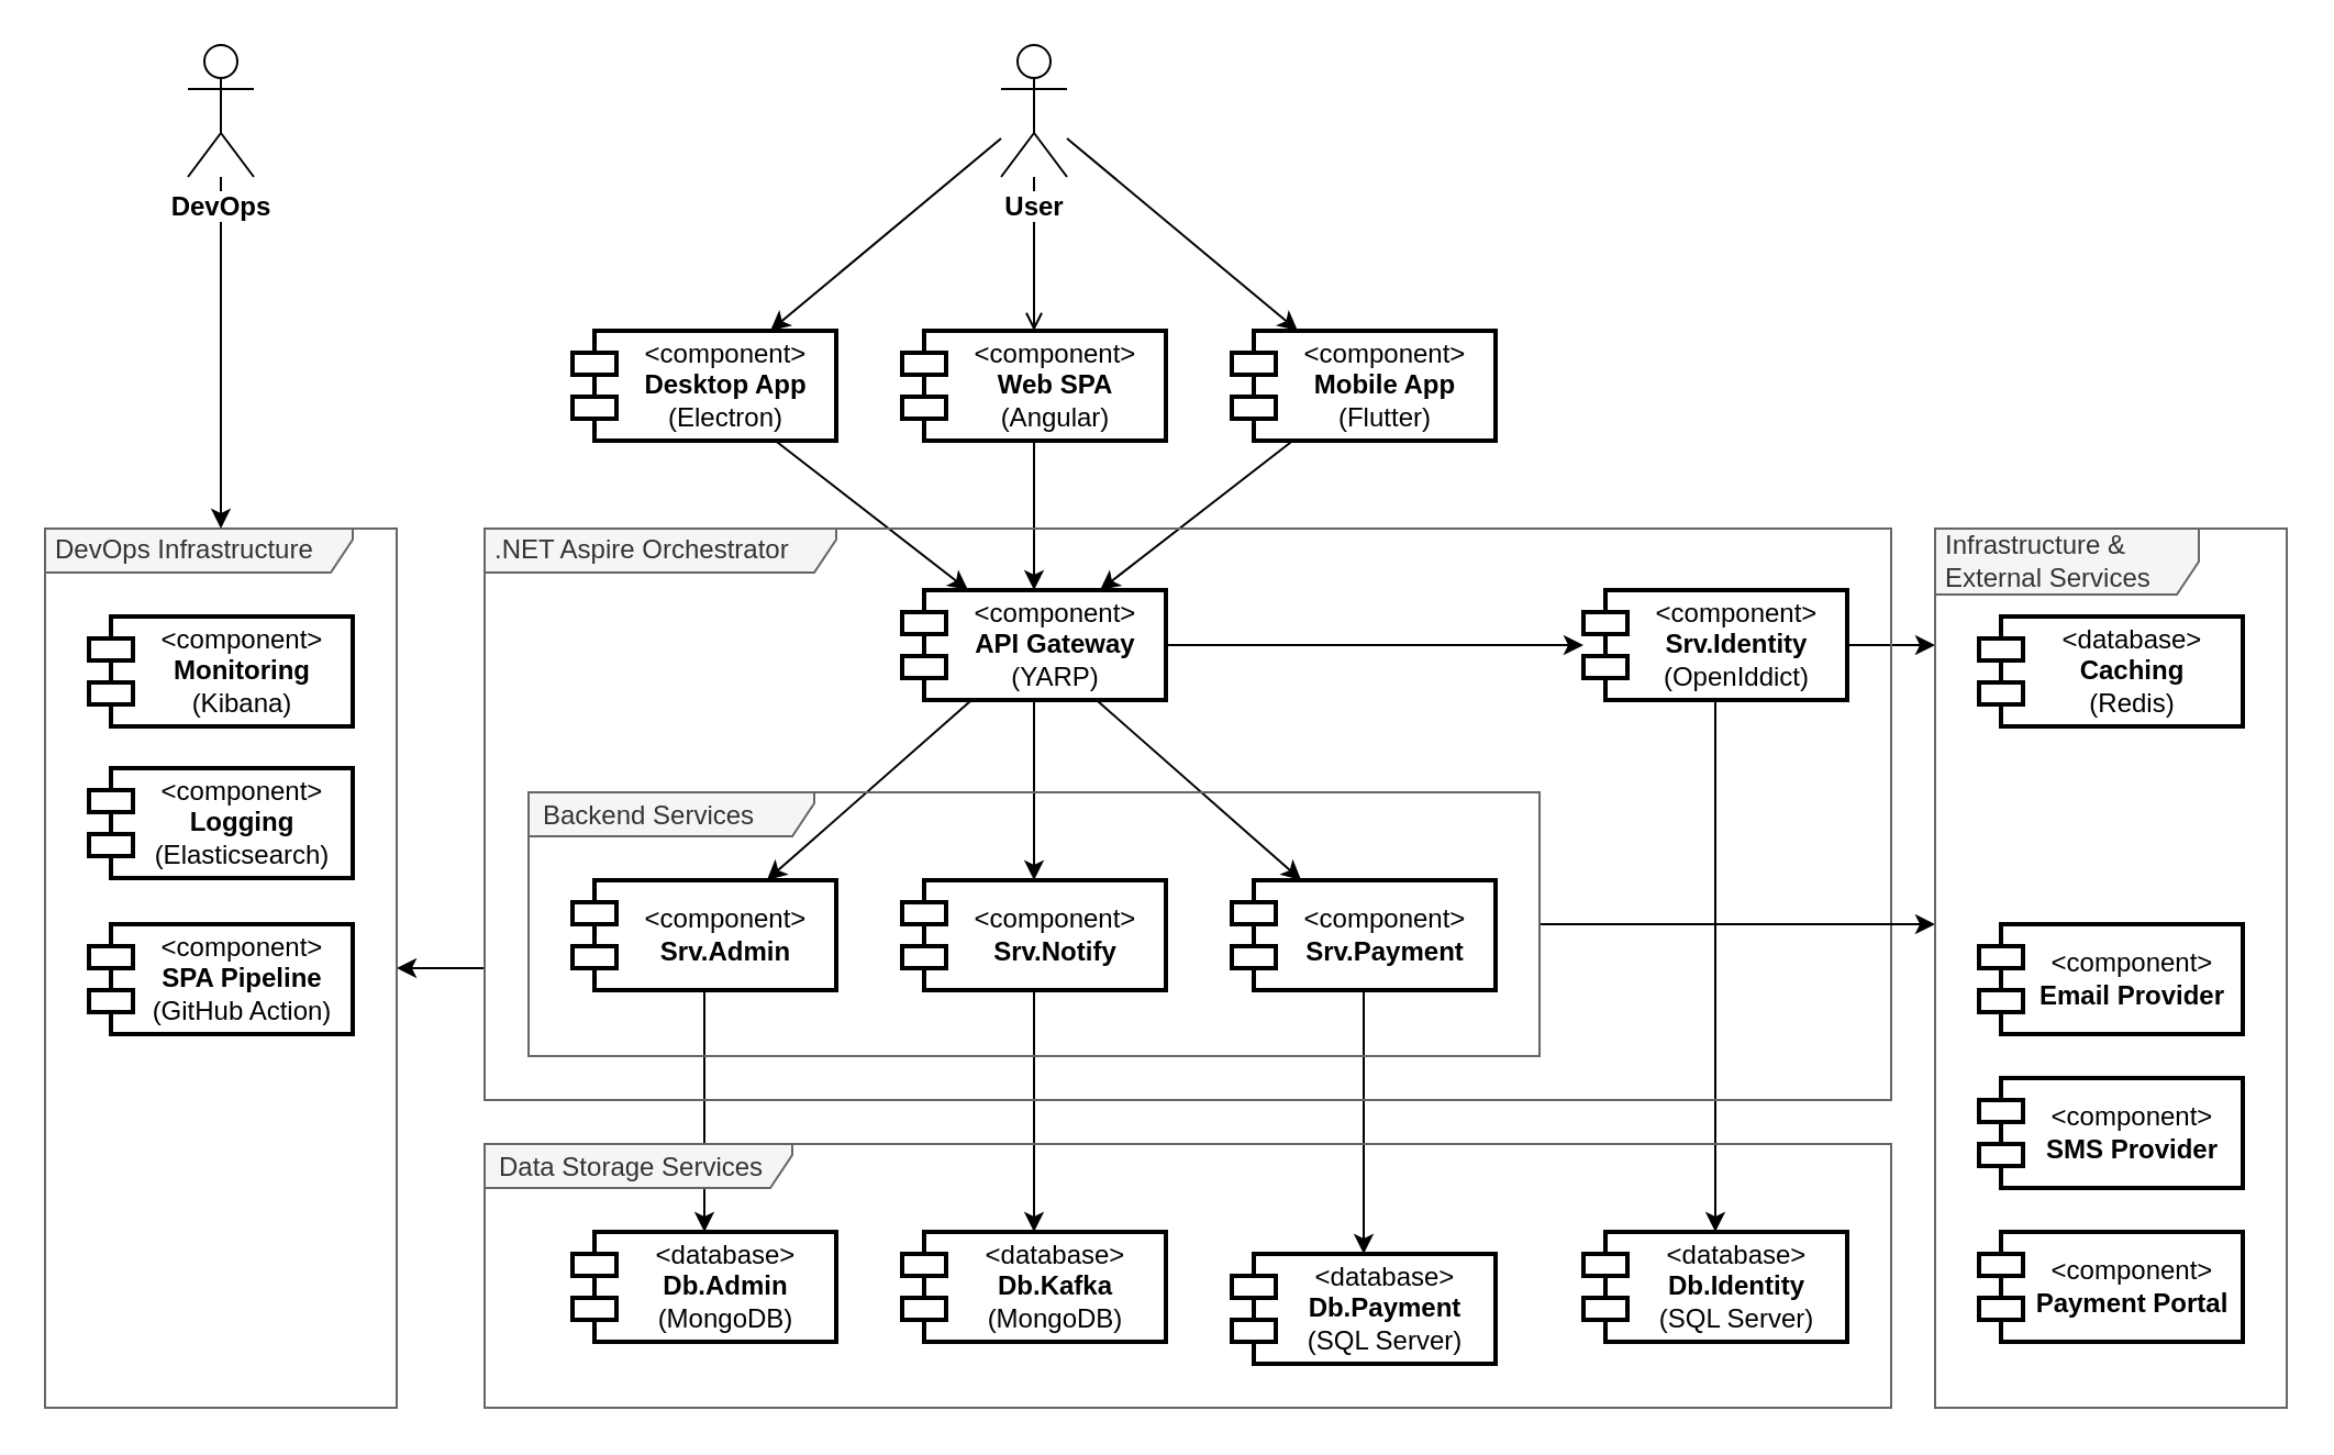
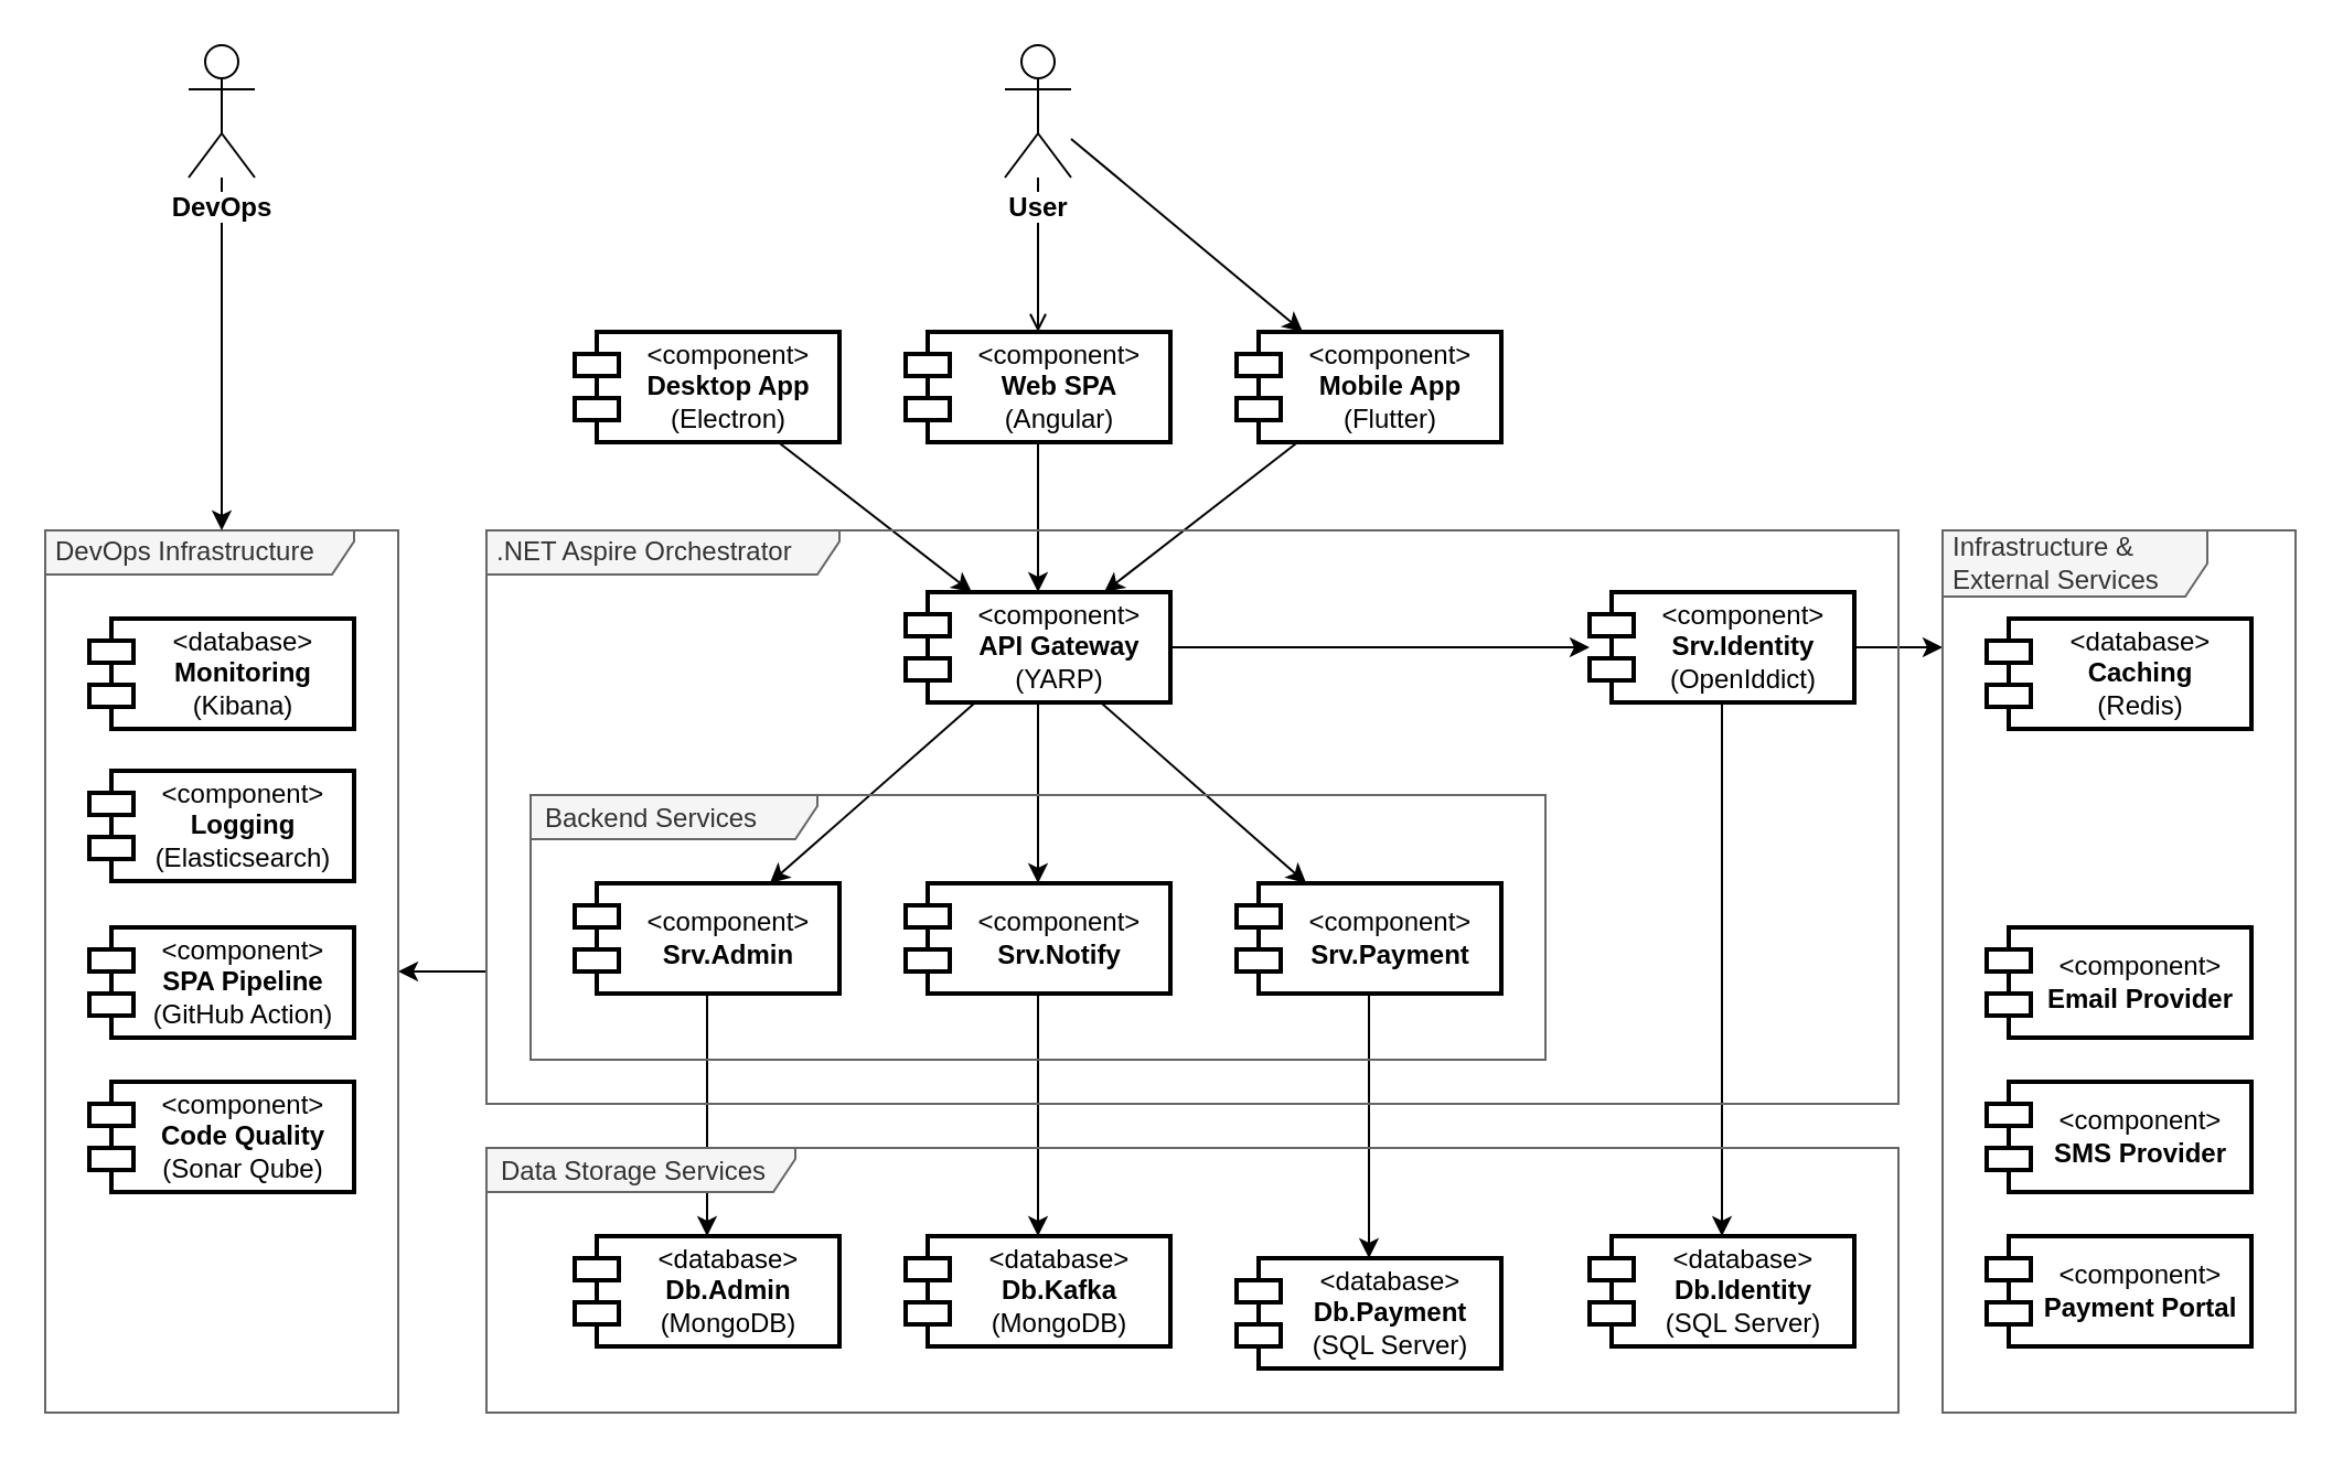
- <mxCell id="2" style="rounded=0;orthogonalLoop=1;jettySize=auto;html=1;" edge="1" parent="1" source="39" target="25"><mxGeometry relative="1" as="geometry" /></mxCell>
- <mxCell id="41" value="&lt;div&gt;&amp;lt;component&amp;gt;&lt;/div&gt;&lt;b&gt;Monitoring&lt;/b&gt;&lt;div&gt;(Kibana)&lt;/div&gt;" style="shape=module;align=left;spacingLeft=20;align=center;verticalAlign=middle;whiteSpace=wrap;html=1;strokeColor=default;fontFamily=Helvetica;fontSize=12;fontColor=default;labelBackgroundColor=none;fillColor=default;strokeWidth=2;" vertex="1" parent="1"><mxGeometry x="40" y="280" width="120" height="50" as="geometry" /></mxCell>
+ <mxCell id="41" value="&lt;div&gt;&amp;lt;database&amp;gt;&lt;/div&gt;&lt;b&gt;Monitoring&lt;/b&gt;&lt;div&gt;(Kibana)&lt;/div&gt;" style="shape=module;align=left;spacingLeft=20;align=center;verticalAlign=middle;whiteSpace=wrap;html=1;strokeColor=default;fontFamily=Helvetica;fontSize=12;fontColor=default;labelBackgroundColor=none;fillColor=default;strokeWidth=2;" vertex="1" parent="1"><mxGeometry x="40" y="280" width="120" height="50" as="geometry" /></mxCell>
- <mxCell id="36" style="edgeStyle=orthogonalEdgeStyle;rounded=0;orthogonalLoop=1;jettySize=auto;html=1;" edge="1" parent="1" source="37" target="38"><mxGeometry relative="1" as="geometry"><Array as="points"><mxPoint x="840" y="420" /><mxPoint x="840" y="420" /></Array></mxGeometry></mxCell>
+ <mxCell id="44" value="&lt;div&gt;&amp;lt;component&amp;gt;&lt;/div&gt;&lt;div&gt;&lt;b&gt;Code Quality&lt;/b&gt;&lt;/div&gt;&lt;div&gt;(Sonar Qube)&lt;/div&gt;" style="shape=module;align=left;spacingLeft=20;align=center;verticalAlign=middle;whiteSpace=wrap;html=1;strokeColor=default;fontFamily=Helvetica;fontSize=12;fontColor=default;labelBackgroundColor=none;fillColor=default;strokeWidth=2;" vertex="1" parent="1"><mxGeometry x="40" y="490" width="120" height="50" as="geometry" /></mxCell>
